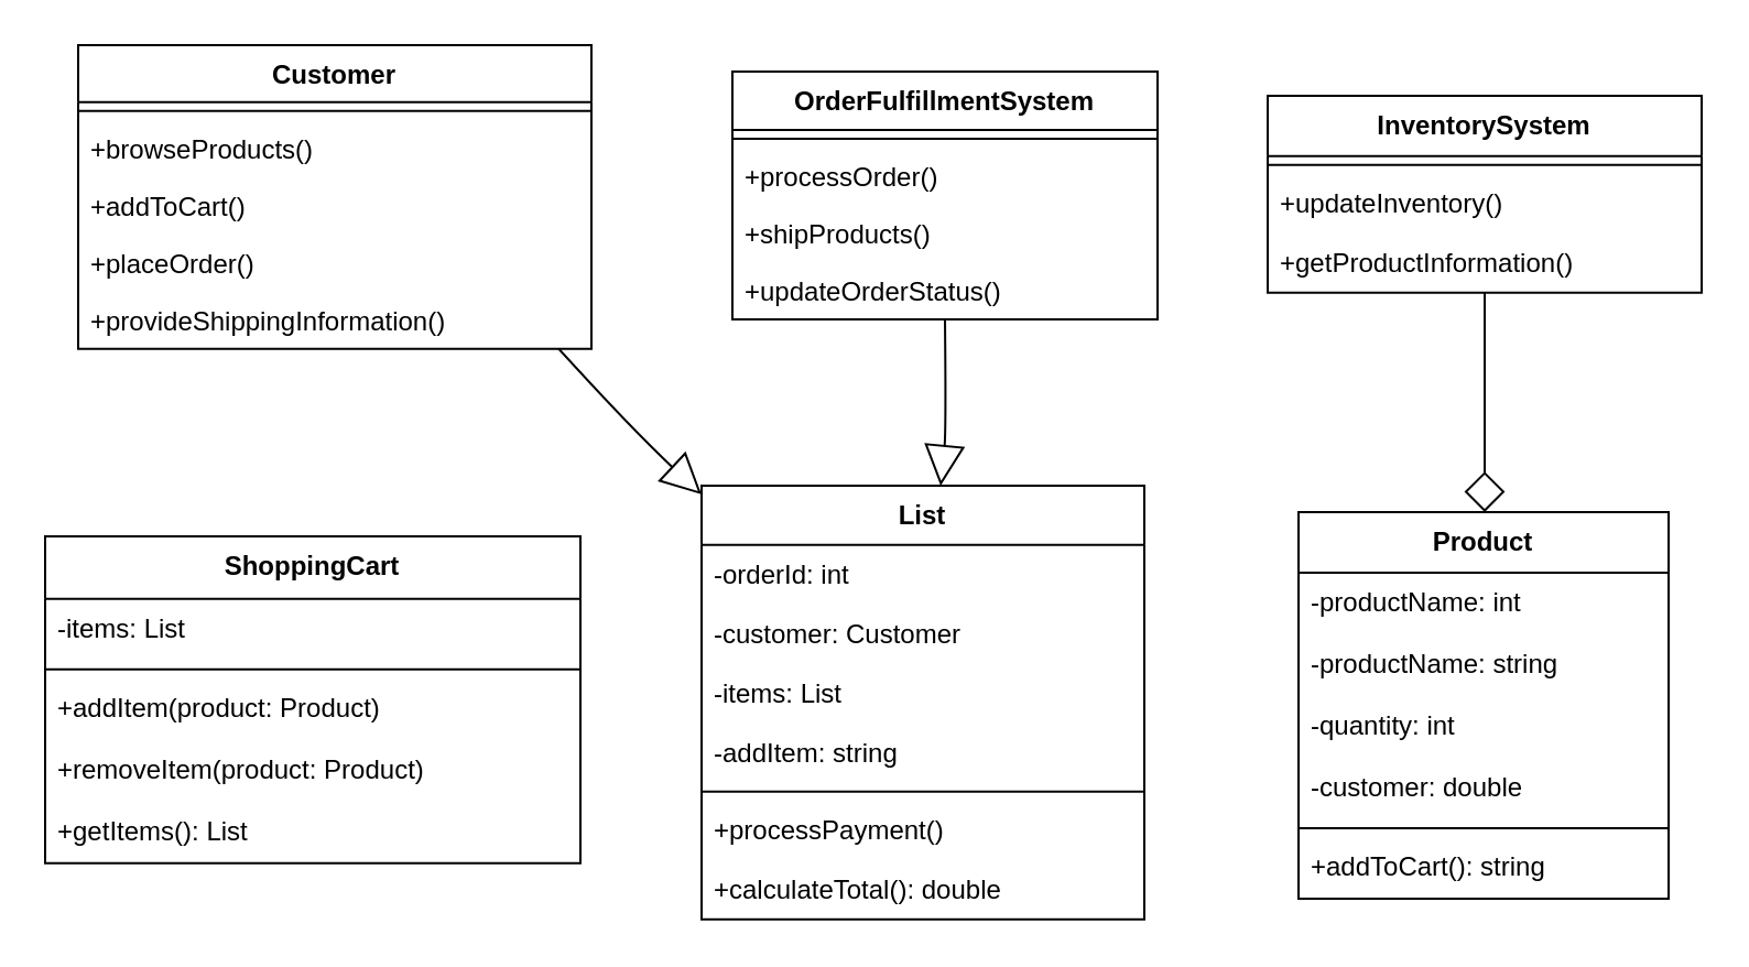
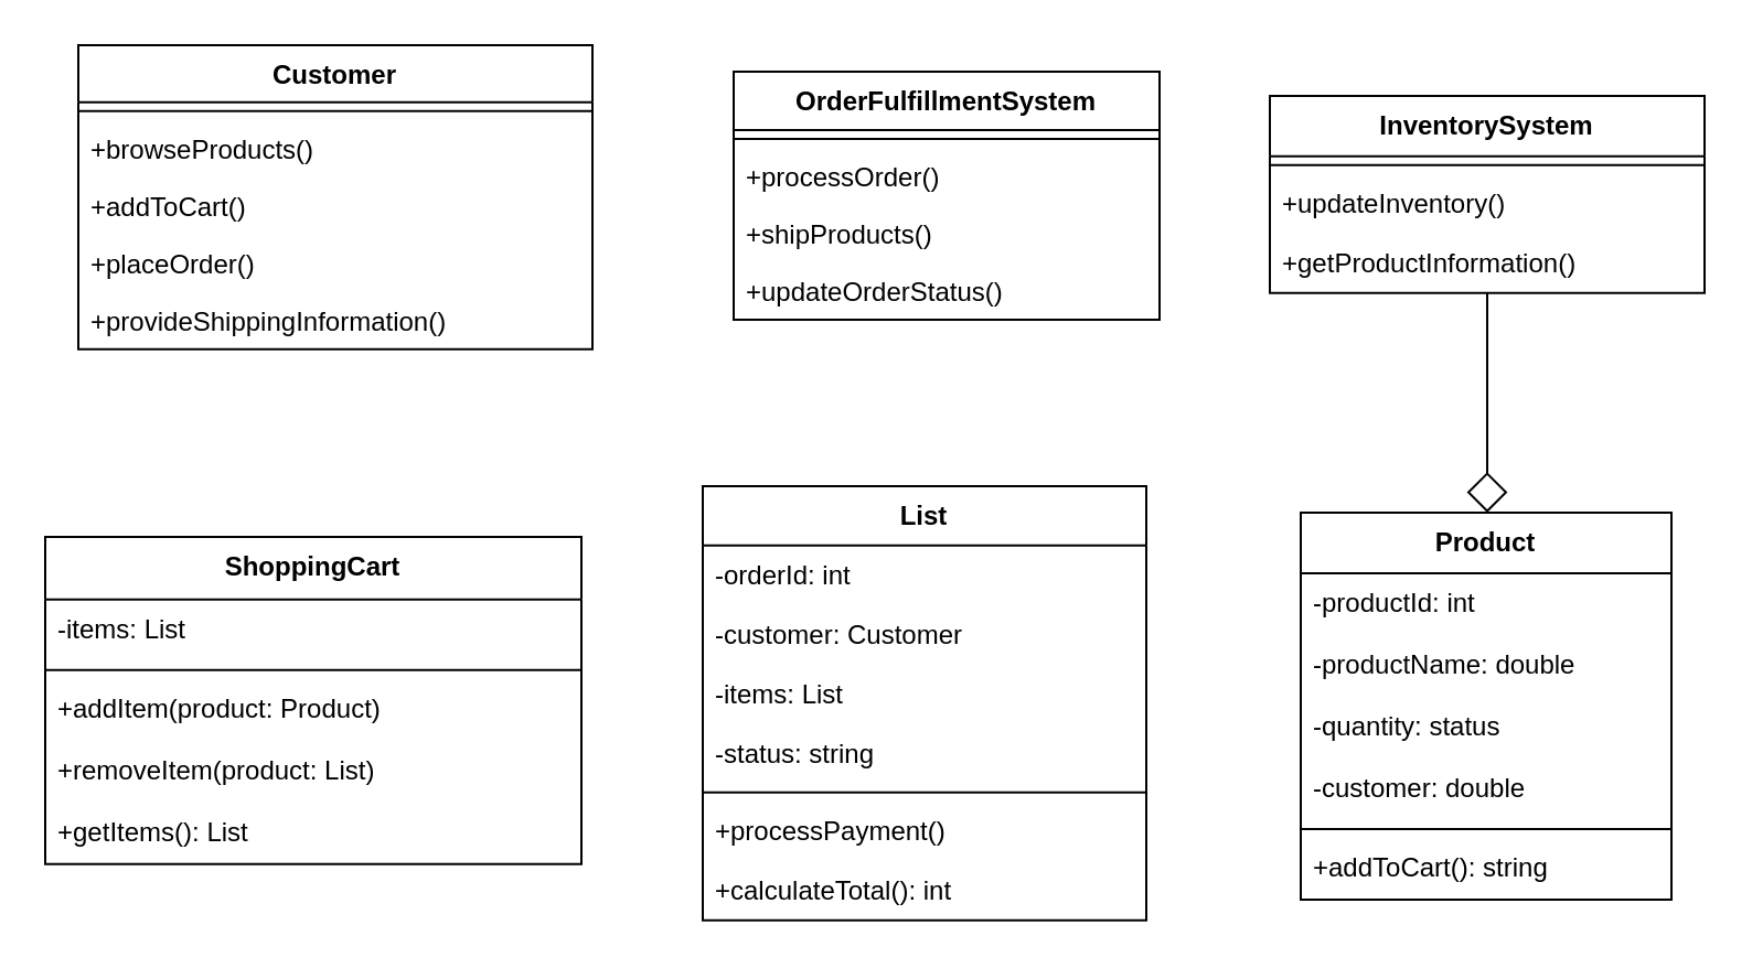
- <mxCell id="40" value="" style="curved=1;startArrow=none;endArrow=block;endSize=16;endFill=0;exitX=0.5;exitY=0.996;entryX=0.54;entryY=0;rounded=0;" edge="1" parent="1" source="12" target="30"><mxGeometry relative="1" as="geometry"><Array as="points"><mxPoint x="429" y="195" /></Array></mxGeometry></mxCell>
- <mxCell id="38" value="" style="curved=1;startArrow=none;endArrow=block;endSize=16;endFill=0;exitX=0.936;exitY=1;entryX=0.001;entryY=0.021;rounded=0;" edge="1" parent="1" source="2" target="30"><mxGeometry relative="1" as="geometry"><Array as="points"><mxPoint x="287" y="195" /></Array></mxGeometry></mxCell>
- <mxCell id="24" value="-productName: int" style="text;strokeColor=none;fillColor=none;align=left;verticalAlign=top;spacingLeft=4;spacingRight=4;overflow=hidden;rotatable=0;points=[[0,0.5],[1,0.5]];portConstraint=eastwest;" vertex="1" parent="23"><mxGeometry y="27.5" width="168" height="28" as="geometry" /></mxCell>
+ <mxCell id="24" value="-productId: int" style="text;strokeColor=none;fillColor=none;align=left;verticalAlign=top;spacingLeft=4;spacingRight=4;overflow=hidden;rotatable=0;points=[[0,0.5],[1,0.5]];portConstraint=eastwest;" vertex="1" parent="23"><mxGeometry y="27.5" width="168" height="28" as="geometry" /></mxCell>
- <mxCell id="25" value="-productName: string" style="text;strokeColor=none;fillColor=none;align=left;verticalAlign=top;spacingLeft=4;spacingRight=4;overflow=hidden;rotatable=0;points=[[0,0.5],[1,0.5]];portConstraint=eastwest;" vertex="1" parent="23"><mxGeometry y="55.5" width="168" height="28" as="geometry" /></mxCell>
+ <mxCell id="25" value="-productName: double" style="text;strokeColor=none;fillColor=none;align=left;verticalAlign=top;spacingLeft=4;spacingRight=4;overflow=hidden;rotatable=0;points=[[0,0.5],[1,0.5]];portConstraint=eastwest;" vertex="1" parent="23"><mxGeometry y="55.5" width="168" height="28" as="geometry" /></mxCell>
- <mxCell id="26" value="-quantity: int" style="text;strokeColor=none;fillColor=none;align=left;verticalAlign=top;spacingLeft=4;spacingRight=4;overflow=hidden;rotatable=0;points=[[0,0.5],[1,0.5]];portConstraint=eastwest;" vertex="1" parent="23"><mxGeometry y="83.5" width="168" height="28" as="geometry" /></mxCell>
+ <mxCell id="26" value="-quantity: status" style="text;strokeColor=none;fillColor=none;align=left;verticalAlign=top;spacingLeft=4;spacingRight=4;overflow=hidden;rotatable=0;points=[[0,0.5],[1,0.5]];portConstraint=eastwest;" vertex="1" parent="23"><mxGeometry y="83.5" width="168" height="28" as="geometry" /></mxCell>
- <mxCell id="34" value="-addItem: string" style="text;strokeColor=none;fillColor=none;align=left;verticalAlign=top;spacingLeft=4;spacingRight=4;overflow=hidden;rotatable=0;points=[[0,0.5],[1,0.5]];portConstraint=eastwest;" vertex="1" parent="30"><mxGeometry y="107.857" width="201" height="27" as="geometry" /></mxCell>
+ <mxCell id="34" value="-status: string" style="text;strokeColor=none;fillColor=none;align=left;verticalAlign=top;spacingLeft=4;spacingRight=4;overflow=hidden;rotatable=0;points=[[0,0.5],[1,0.5]];portConstraint=eastwest;" vertex="1" parent="30"><mxGeometry y="107.857" width="201" height="27" as="geometry" /></mxCell>
- <mxCell id="21" value="+removeItem(product: Product)" style="text;strokeColor=none;fillColor=none;align=left;verticalAlign=top;spacingLeft=4;spacingRight=4;overflow=hidden;rotatable=0;points=[[0,0.5],[1,0.5]];portConstraint=eastwest;" vertex="1" parent="17"><mxGeometry y="92.4" width="243" height="28" as="geometry" /></mxCell>
+ <mxCell id="21" value="+removeItem(product: List)" style="text;strokeColor=none;fillColor=none;align=left;verticalAlign=top;spacingLeft=4;spacingRight=4;overflow=hidden;rotatable=0;points=[[0,0.5],[1,0.5]];portConstraint=eastwest;" vertex="1" parent="17"><mxGeometry y="92.4" width="243" height="28" as="geometry" /></mxCell>
- <mxCell id="37" value="+calculateTotal(): double" style="text;strokeColor=none;fillColor=none;align=left;verticalAlign=top;spacingLeft=4;spacingRight=4;overflow=hidden;rotatable=0;points=[[0,0.5],[1,0.5]];portConstraint=eastwest;" vertex="1" parent="30"><mxGeometry y="169.857" width="201" height="27" as="geometry" /></mxCell>
+ <mxCell id="37" value="+calculateTotal(): int" style="text;strokeColor=none;fillColor=none;align=left;verticalAlign=top;spacingLeft=4;spacingRight=4;overflow=hidden;rotatable=0;points=[[0,0.5],[1,0.5]];portConstraint=eastwest;" vertex="1" parent="30"><mxGeometry y="169.857" width="201" height="27" as="geometry" /></mxCell>
